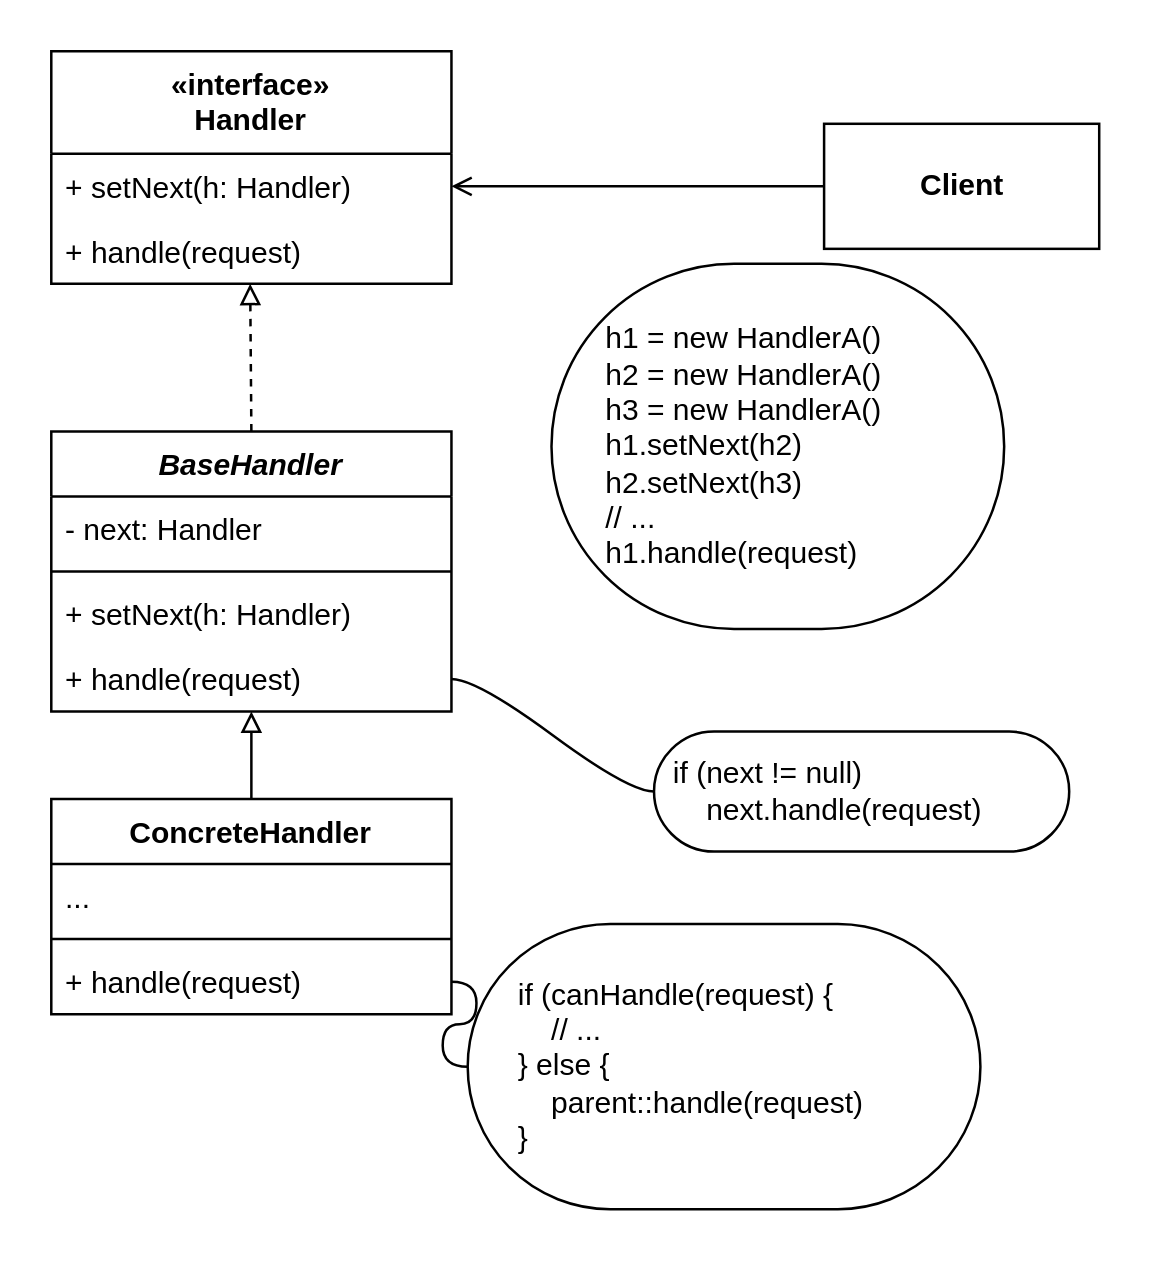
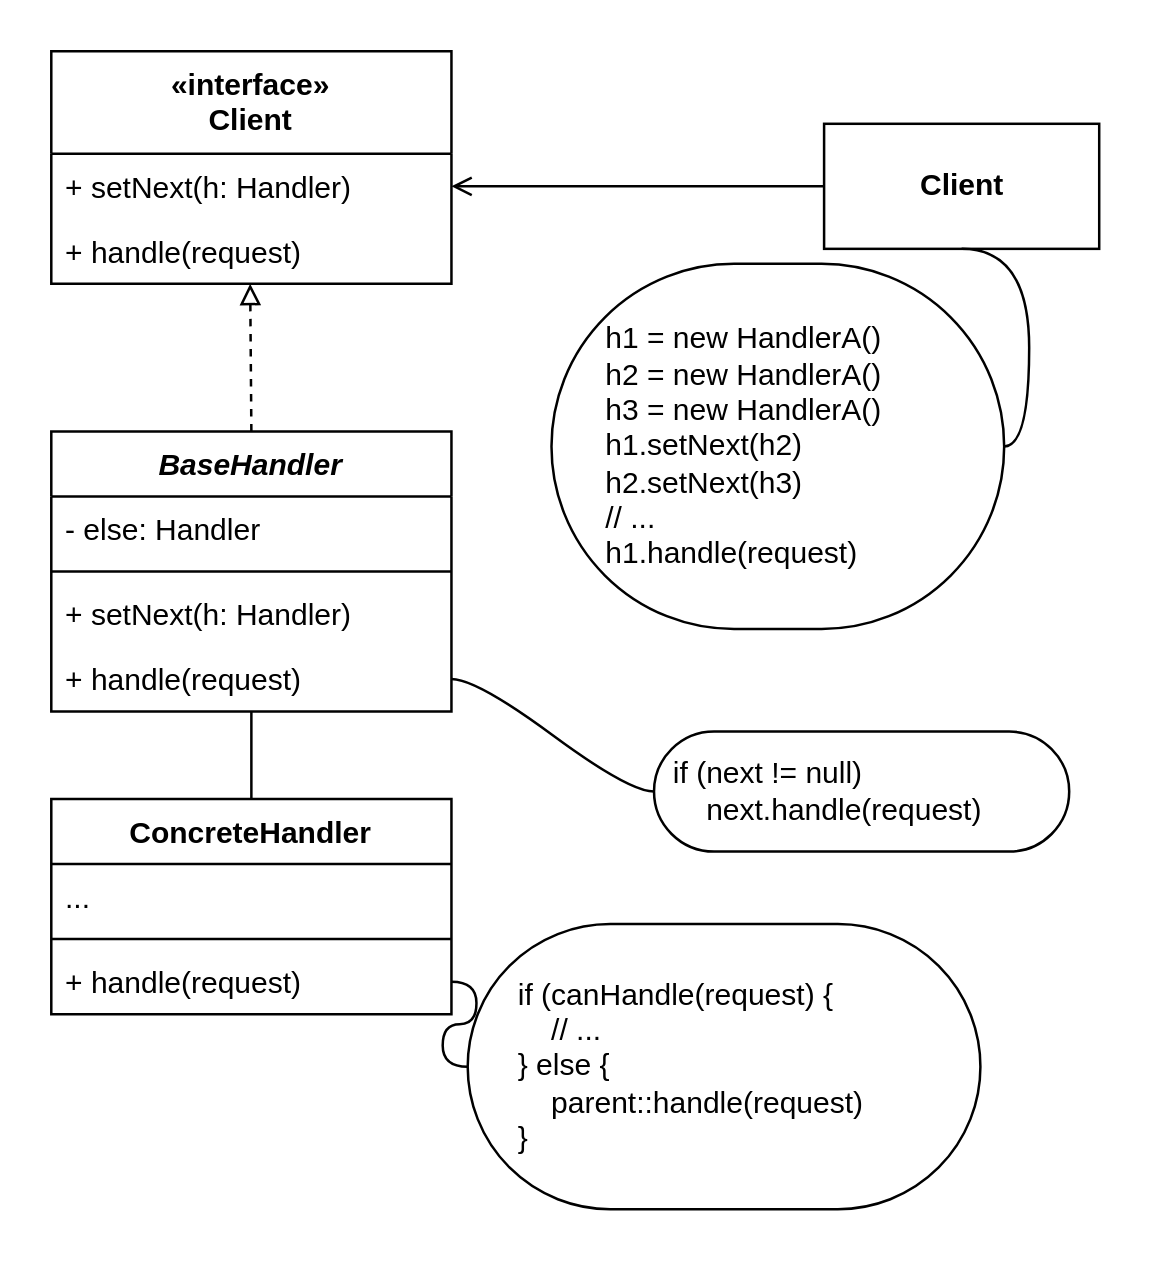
- <mxCell id="2" value="«interface»&#10;Handler" style="swimlane;fontStyle=1;align=center;verticalAlign=top;childLayout=stackLayout;horizontal=1;startSize=41;horizontalStack=0;resizeParent=1;resizeParentMax=0;resizeLast=0;collapsible=1;marginBottom=0;" parent="1" vertex="1"><mxGeometry x="20" y="20" width="160" height="93" as="geometry" /></mxCell>
+ <mxCell id="2" value="«interface»&#10;Client" style="swimlane;fontStyle=1;align=center;verticalAlign=top;childLayout=stackLayout;horizontal=1;startSize=41;horizontalStack=0;resizeParent=1;resizeParentMax=0;resizeLast=0;collapsible=1;marginBottom=0;" parent="1" vertex="1"><mxGeometry x="20" y="20" width="160" height="93" as="geometry" /></mxCell>
+ <mxCell id="19" value="" style="edgeStyle=entityRelationEdgeStyle;startArrow=none;endArrow=none;segment=10;curved=1;rounded=0;exitX=0.5;exitY=1;exitDx=0;exitDy=0;" parent="1" source="6" target="18" edge="1"><mxGeometry relative="1" as="geometry"><mxPoint x="258" y="192" as="sourcePoint" /></mxGeometry></mxCell>
- <mxCell id="9" value="- next: Handler" style="text;strokeColor=none;fillColor=none;align=left;verticalAlign=top;spacingLeft=4;spacingRight=4;overflow=hidden;rotatable=0;points=[[0,0.5],[1,0.5]];portConstraint=eastwest;" parent="8" vertex="1"><mxGeometry y="26" width="160" height="26" as="geometry" /></mxCell>
+ <mxCell id="9" value="- else: Handler" style="text;strokeColor=none;fillColor=none;align=left;verticalAlign=top;spacingLeft=4;spacingRight=4;overflow=hidden;rotatable=0;points=[[0,0.5],[1,0.5]];portConstraint=eastwest;" parent="8" vertex="1"><mxGeometry y="26" width="160" height="26" as="geometry" /></mxCell>
- <mxCell id="13" style="edgeStyle=none;html=1;exitX=0.5;exitY=0;exitDx=0;exitDy=0;entryX=0.5;entryY=1;entryDx=0;entryDy=0;endArrow=block;endFill=0;" parent="1" source="14" target="8" edge="1"><mxGeometry relative="1" as="geometry" /></mxCell>
+ <mxCell id="13" style="edgeStyle=none;html=1;exitX=0.5;exitY=0;exitDx=0;exitDy=0;entryX=0.5;entryY=1;entryDx=0;entryDy=0;endArrow=none;endFill=0;" parent="1" source="14" target="8" edge="1"><mxGeometry relative="1" as="geometry" /></mxCell>
